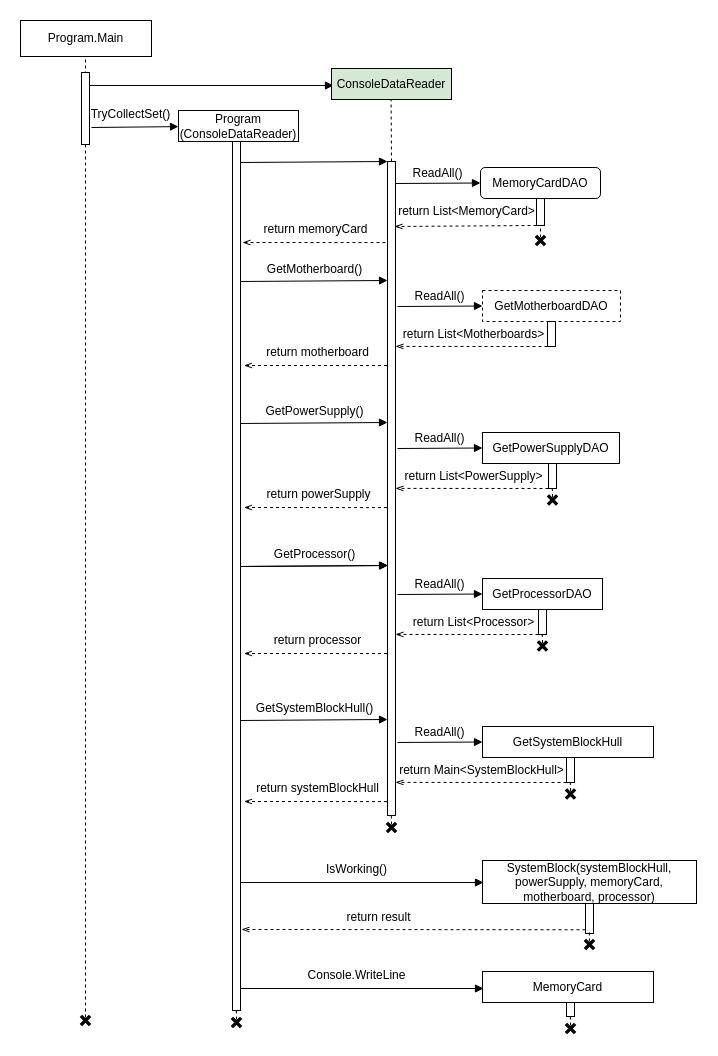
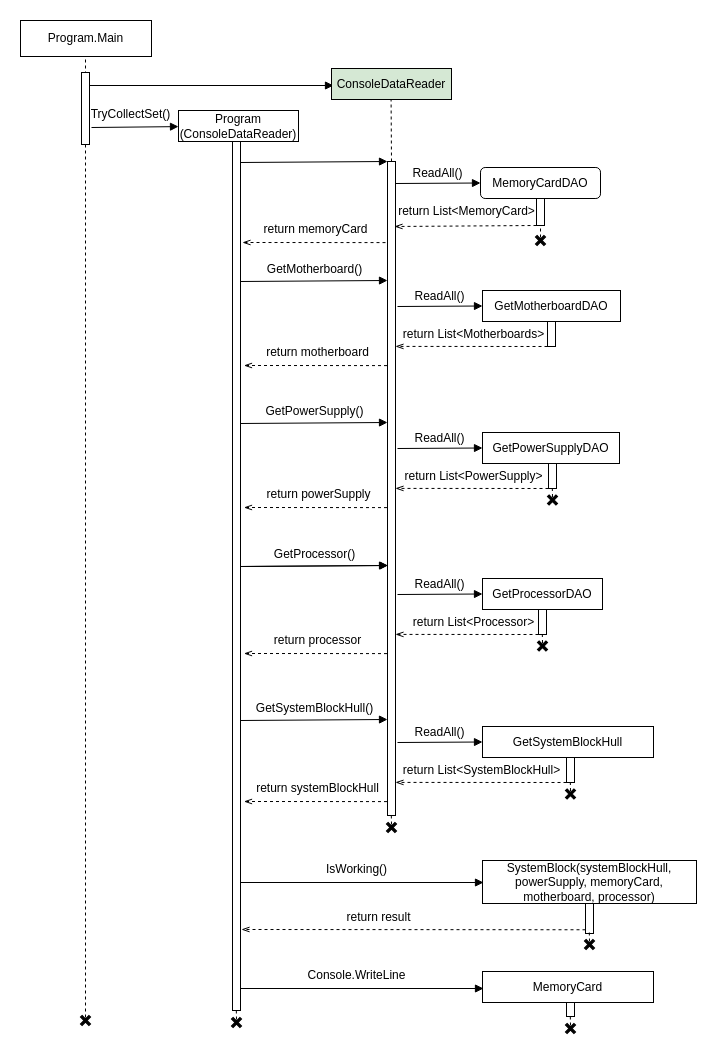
- <mxCell id="20" value="GetMotherboardDAO" style="rounded=0;whiteSpace=wrap;html=1;dashed=1;" vertex="1" parent="1"><mxGeometry x="482" y="290" width="138" height="31" as="geometry" /></mxCell>
+ <mxCell id="20" value="GetMotherboardDAO" style="rounded=0;whiteSpace=wrap;html=1;" vertex="1" parent="1"><mxGeometry x="482" y="290" width="138" height="31" as="geometry" /></mxCell>
- <mxCell id="51" value="return Main&amp;lt;SystemBlockHull&amp;gt;" style="text;html=1;align=center;verticalAlign=middle;resizable=0;points=[];autosize=1;" vertex="1" parent="1"><mxGeometry x="397" y="760.5" width="167" height="18" as="geometry" /></mxCell>
+ <mxCell id="51" value="return List&amp;lt;SystemBlockHull&amp;gt;" style="text;html=1;align=center;verticalAlign=middle;resizable=0;points=[];autosize=1;" vertex="1" parent="1"><mxGeometry x="397" y="760.5" width="167" height="18" as="geometry" /></mxCell>
